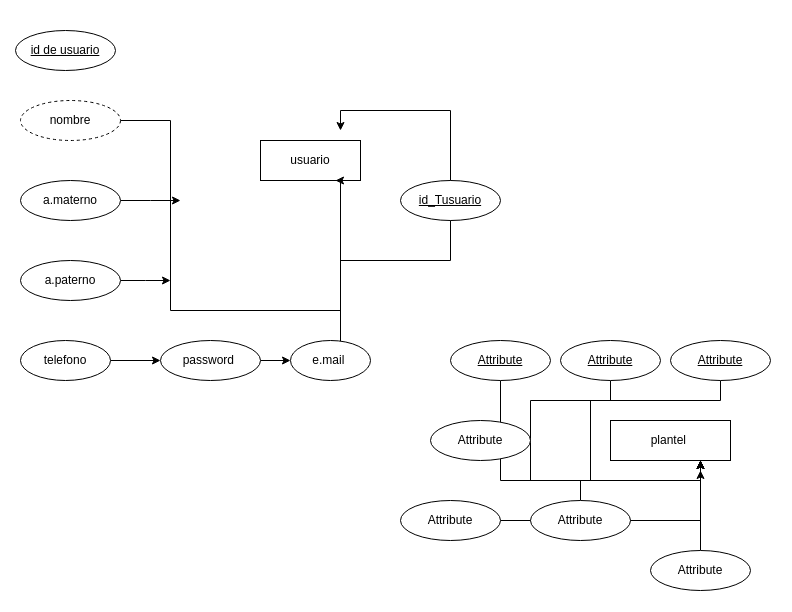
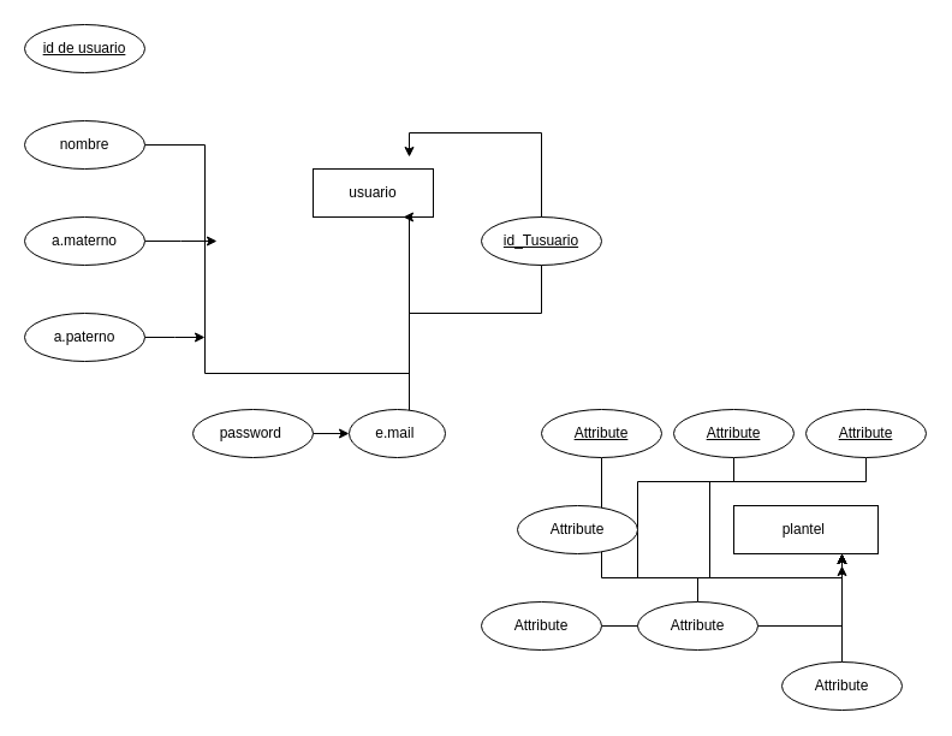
- <mxCell id="5" value="id de usuario" style="ellipse;whiteSpace=wrap;html=1;align=center;fontStyle=4;" vertex="1" parent="1"><mxGeometry x="15" y="30" width="100" height="40" as="geometry" /></mxCell>
+ <mxCell id="5" value="id de usuario" style="ellipse;whiteSpace=wrap;html=1;align=center;fontStyle=4;" vertex="1" parent="1"><mxGeometry x="20" y="20" width="100" height="40" as="geometry" /></mxCell>
- <mxCell id="4" value="nombre" style="ellipse;whiteSpace=wrap;html=1;align=center;dashed=1;" vertex="1" parent="1"><mxGeometry x="20" y="100" width="100" height="40" as="geometry" /></mxCell>
+ <mxCell id="4" value="nombre" style="ellipse;whiteSpace=wrap;html=1;align=center;" vertex="1" parent="1"><mxGeometry x="20" y="100" width="100" height="40" as="geometry" /></mxCell>
- <mxCell id="11" value="telefono" style="ellipse;whiteSpace=wrap;html=1;align=center;" vertex="1" parent="1"><mxGeometry x="20" y="340" width="90" height="40" as="geometry" /></mxCell>
- <mxCell id="10" style="edgeStyle=orthogonalEdgeStyle;rounded=0;orthogonalLoop=1;jettySize=auto;html=1;" edge="1" parent="1" source="11" target="15"><mxGeometry relative="1" as="geometry" /></mxCell>
